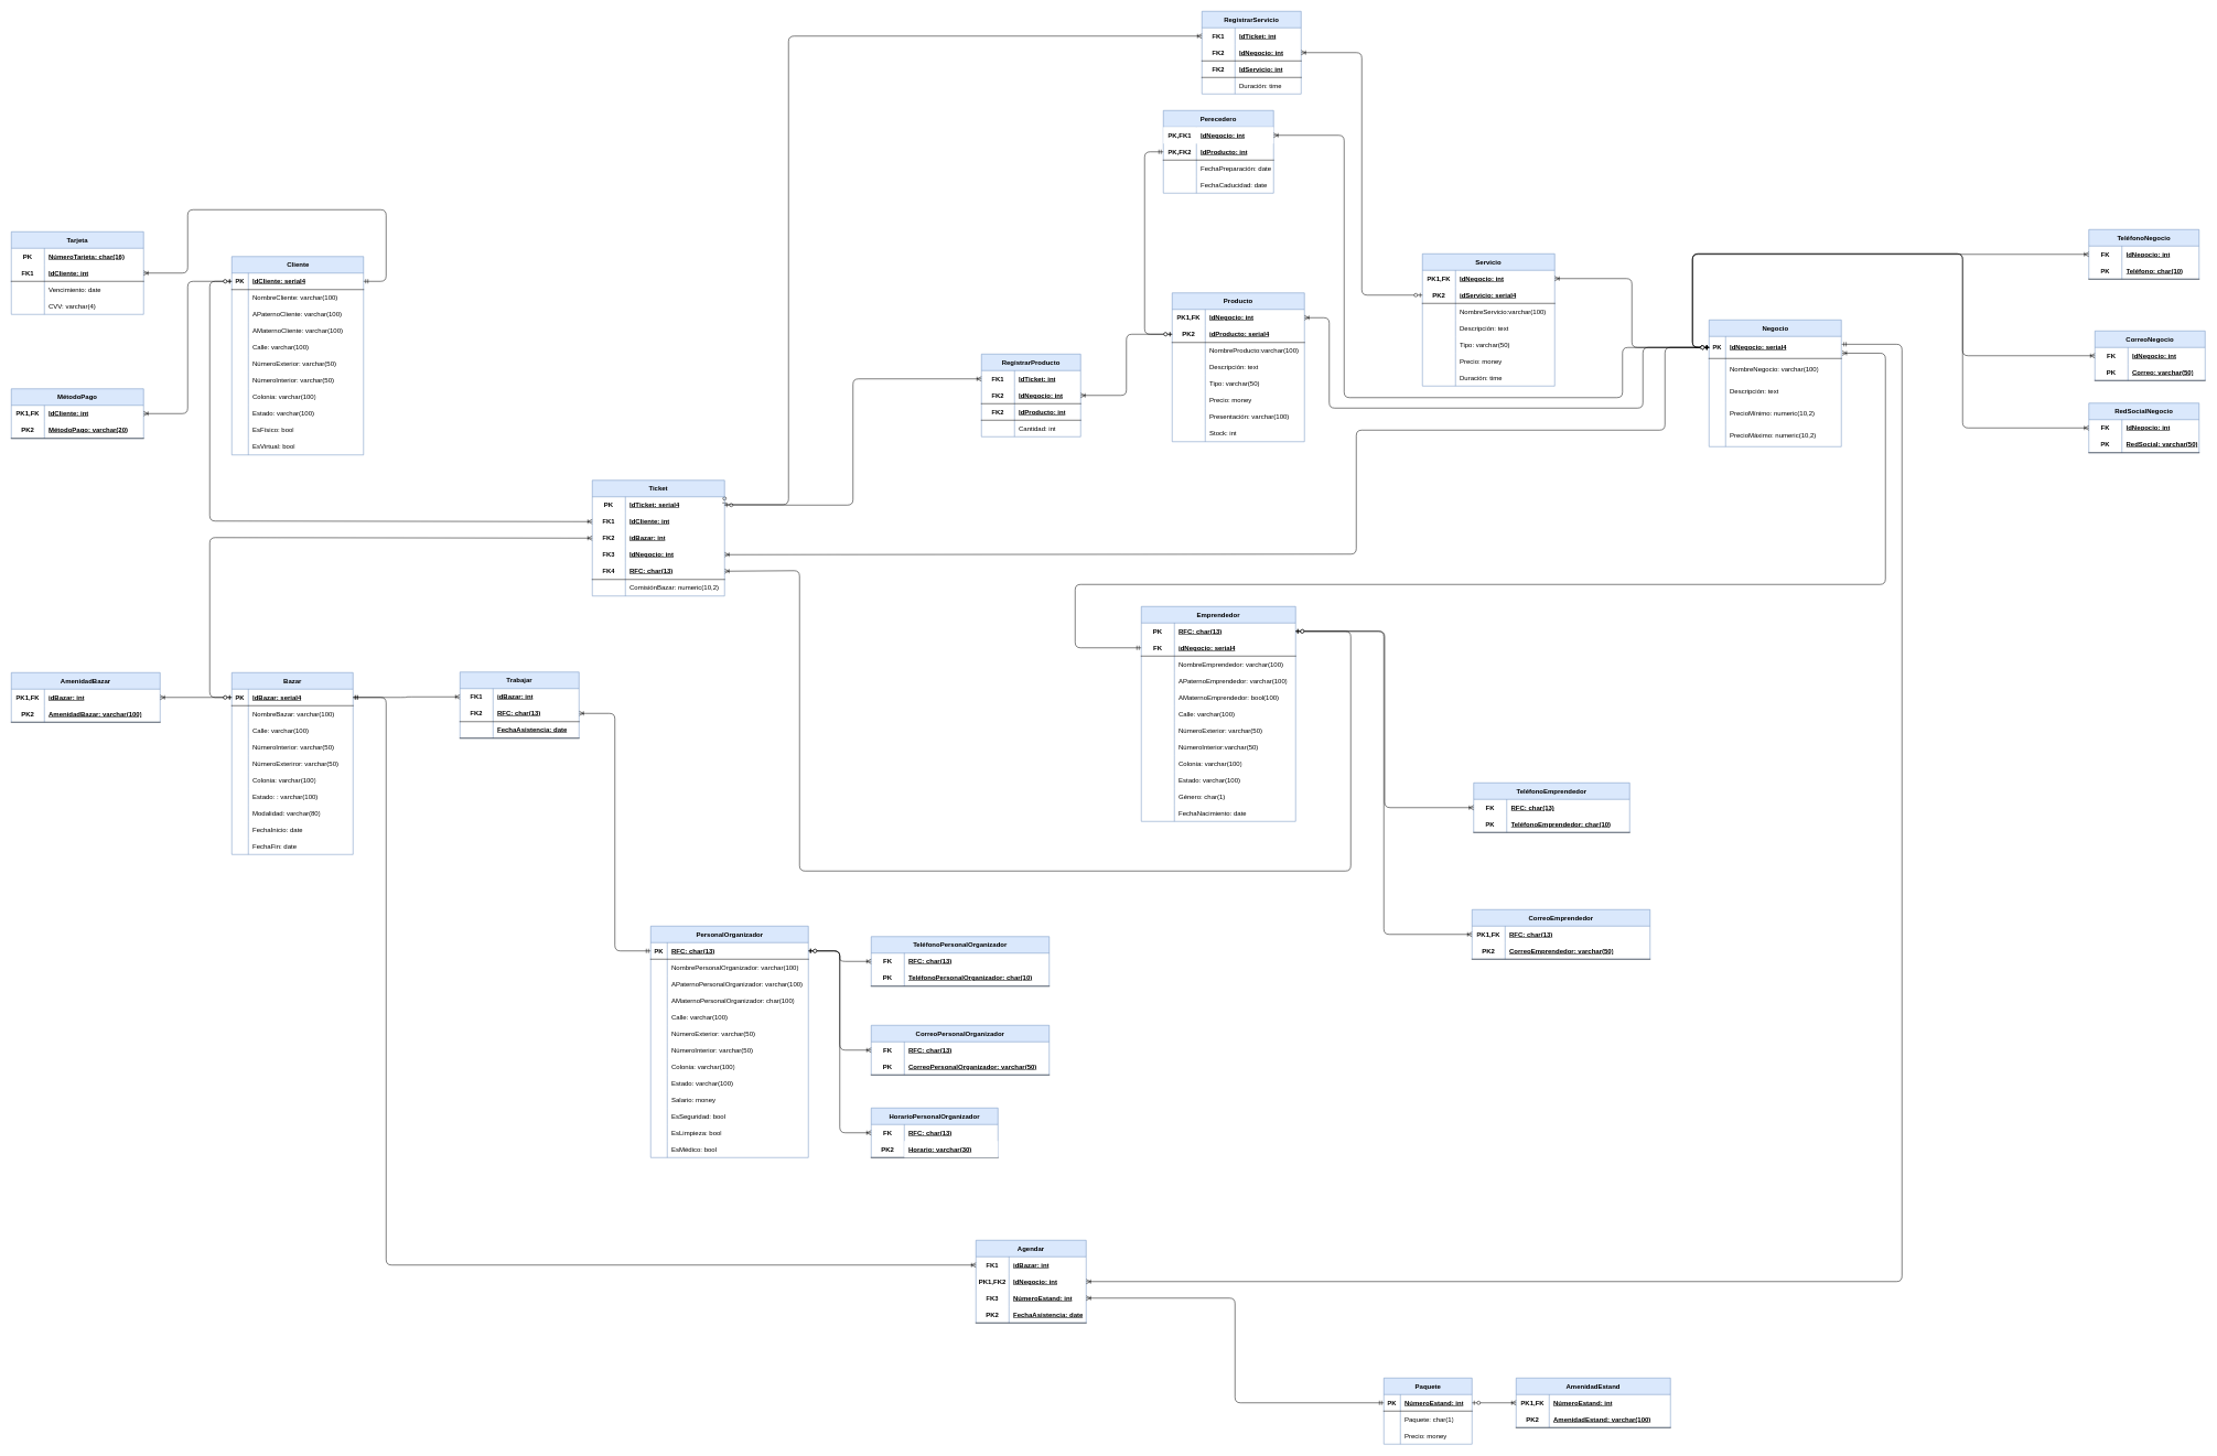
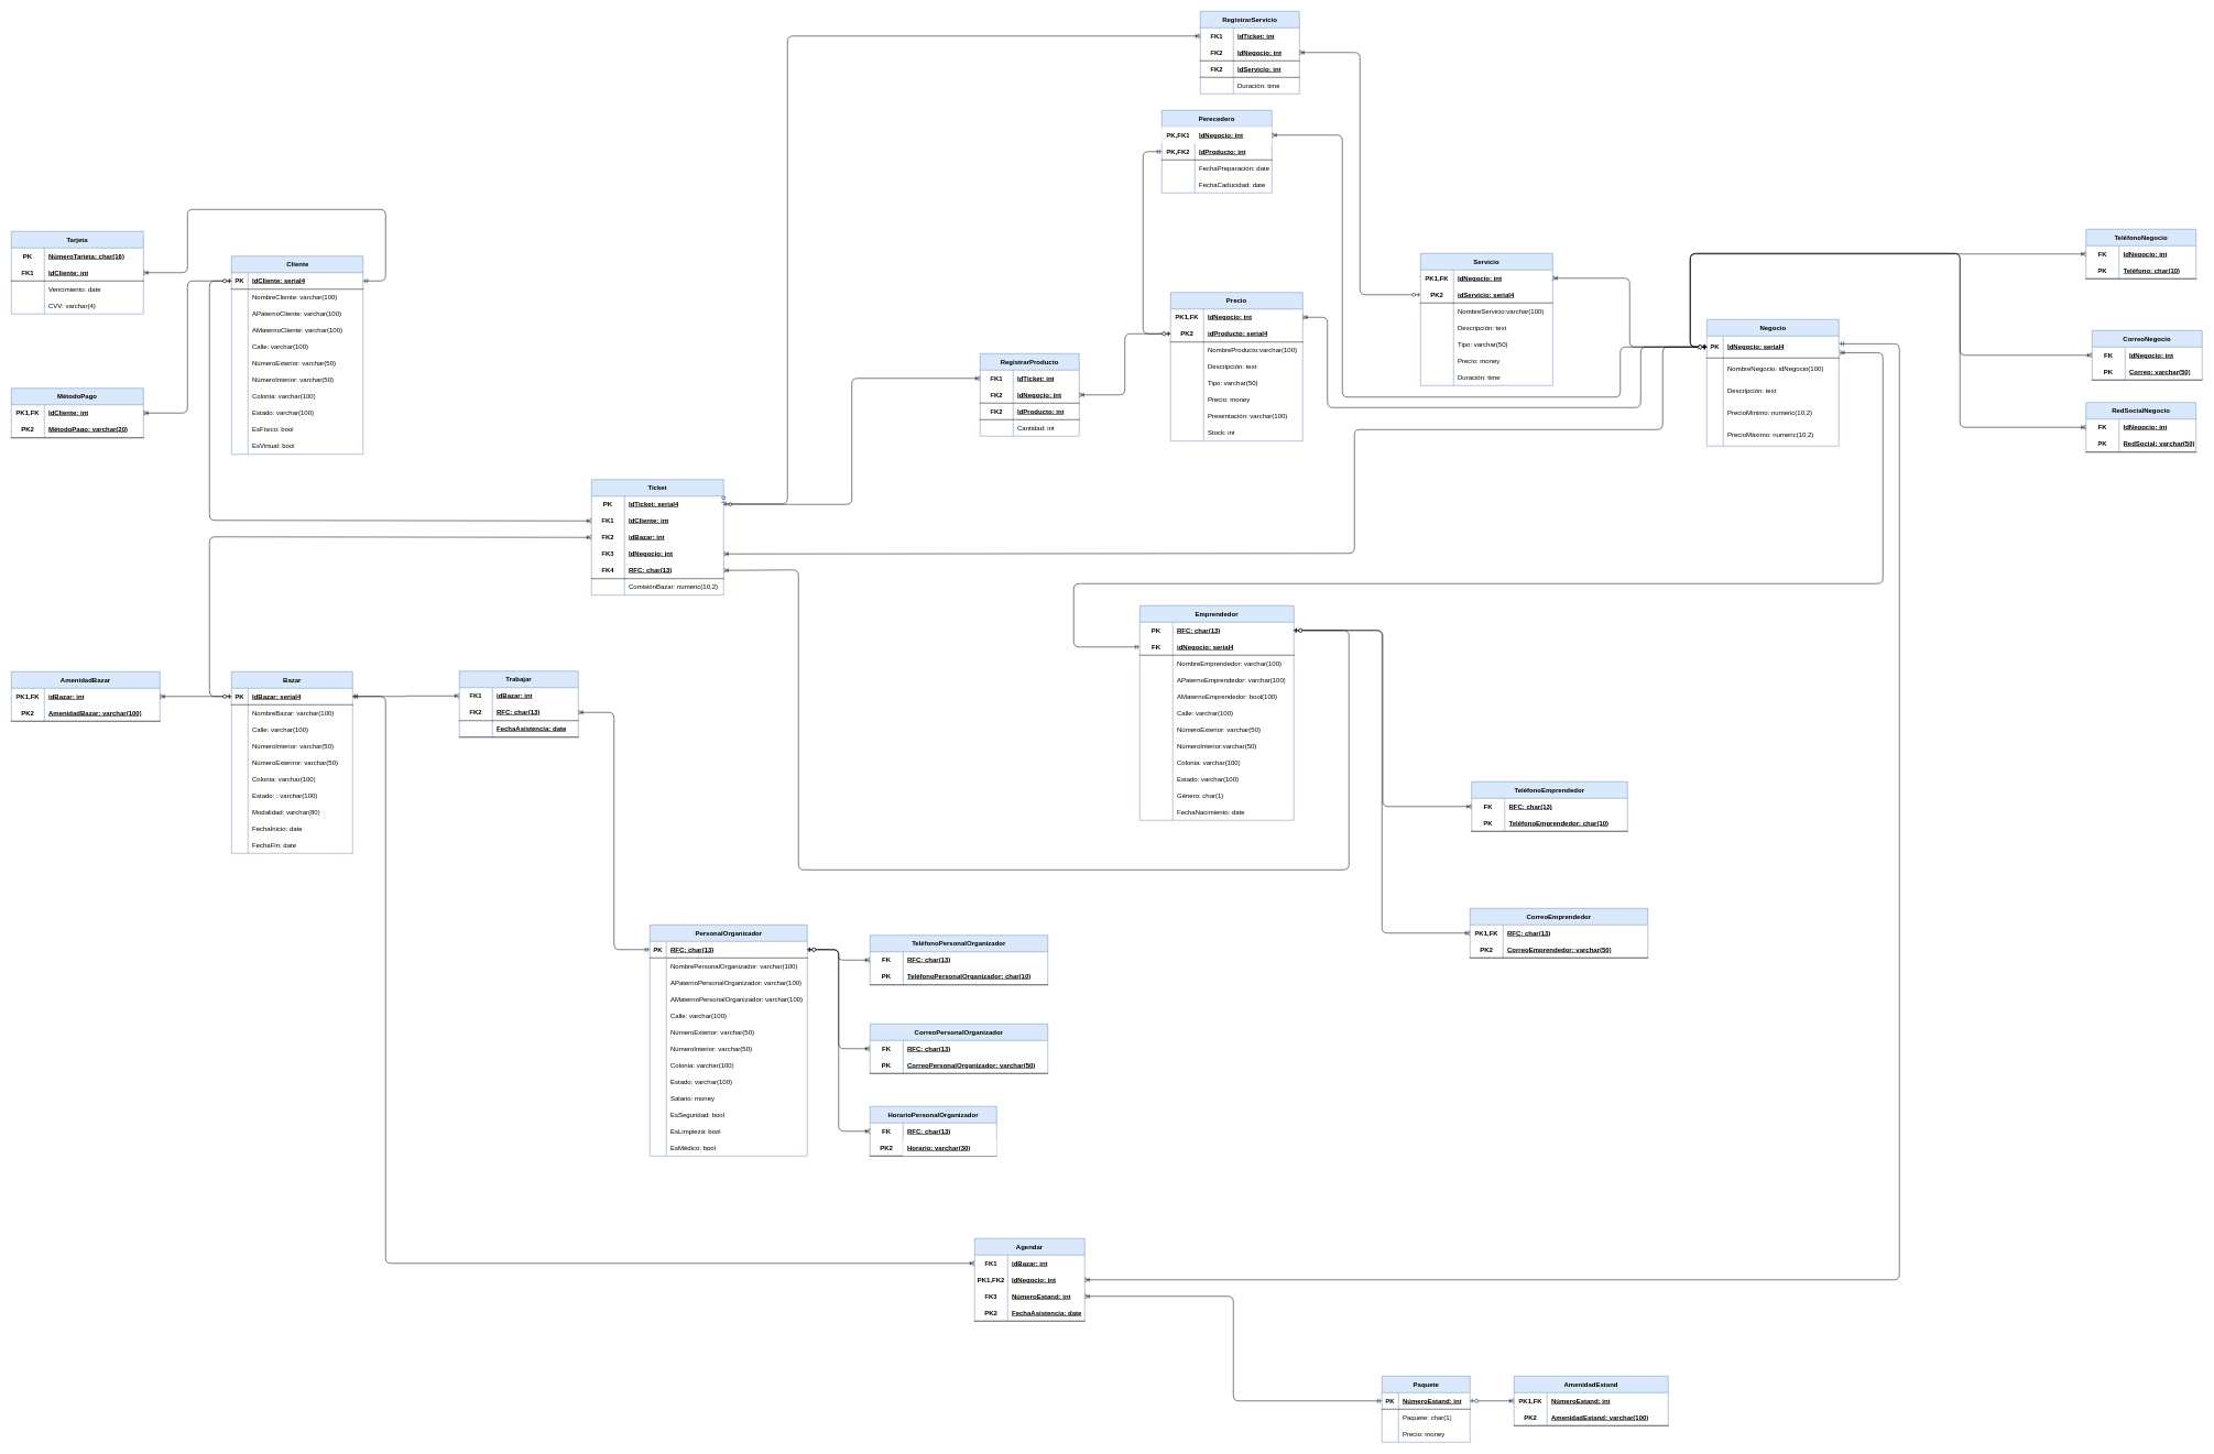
- <mxCell id="178" value="Producto" style="shape=table;startSize=30;container=1;collapsible=1;childLayout=tableLayout;fixedRows=1;rowLines=0;fontStyle=1;align=center;resizeLast=1;html=1;whiteSpace=wrap;strokeColor=#6c8ebf;fillColor=#dae8fc;" vertex="1" parent="1"><mxGeometry x="2126" y="531" width="240" height="270" as="geometry" /></mxCell>
+ <mxCell id="178" value="Precio" style="shape=table;startSize=30;container=1;collapsible=1;childLayout=tableLayout;fixedRows=1;rowLines=0;fontStyle=1;align=center;resizeLast=1;html=1;whiteSpace=wrap;strokeColor=#6c8ebf;fillColor=#dae8fc;" vertex="1" parent="1"><mxGeometry x="2126" y="531" width="240" height="270" as="geometry" /></mxCell>
- <mxCell id="46" value="NombreNegocio: varchar(100)" style="shape=partialRectangle;connectable=0;fillColor=none;top=0;left=0;bottom=0;right=0;align=left;spacingLeft=6;overflow=hidden;whiteSpace=wrap;html=1;strokeColor=#000000;" vertex="1" parent="44"><mxGeometry x="30" width="210" height="40" as="geometry"><mxRectangle width="210" height="40" as="alternateBounds" /></mxGeometry></mxCell>
+ <mxCell id="46" value="NombreNegocio: idNegocio(100)" style="shape=partialRectangle;connectable=0;fillColor=none;top=0;left=0;bottom=0;right=0;align=left;spacingLeft=6;overflow=hidden;whiteSpace=wrap;html=1;strokeColor=#000000;" vertex="1" parent="44"><mxGeometry x="30" width="210" height="40" as="geometry"><mxRectangle width="210" height="40" as="alternateBounds" /></mxGeometry></mxCell>
- <mxCell id="307" value="AMaternoPersonalOrganizador: char(100)" style="shape=partialRectangle;connectable=0;fillColor=none;top=0;left=0;bottom=0;right=0;align=left;spacingLeft=6;overflow=hidden;whiteSpace=wrap;html=1;strokeColor=#000000;" vertex="1" parent="305"><mxGeometry x="30" width="256" height="30" as="geometry"><mxRectangle width="256" height="30" as="alternateBounds" /></mxGeometry></mxCell>
+ <mxCell id="307" value="AMaternoPersonalOrganizador: varchar(100)" style="shape=partialRectangle;connectable=0;fillColor=none;top=0;left=0;bottom=0;right=0;align=left;spacingLeft=6;overflow=hidden;whiteSpace=wrap;html=1;strokeColor=#000000;" vertex="1" parent="305"><mxGeometry x="30" width="256" height="30" as="geometry"><mxRectangle width="256" height="30" as="alternateBounds" /></mxGeometry></mxCell>
